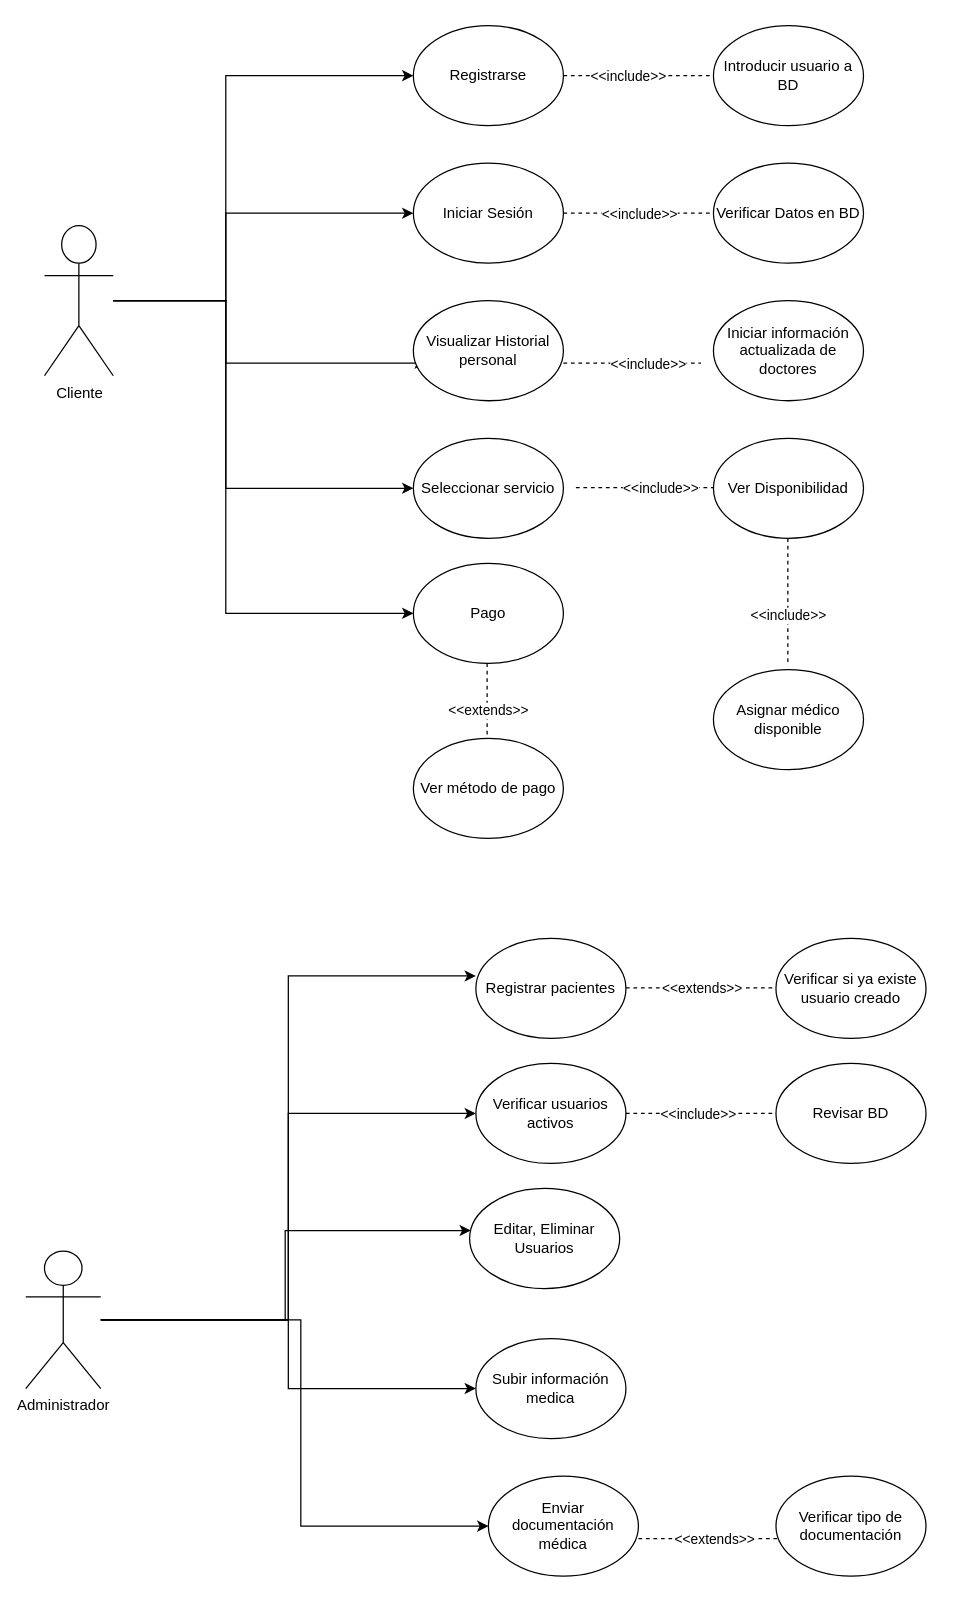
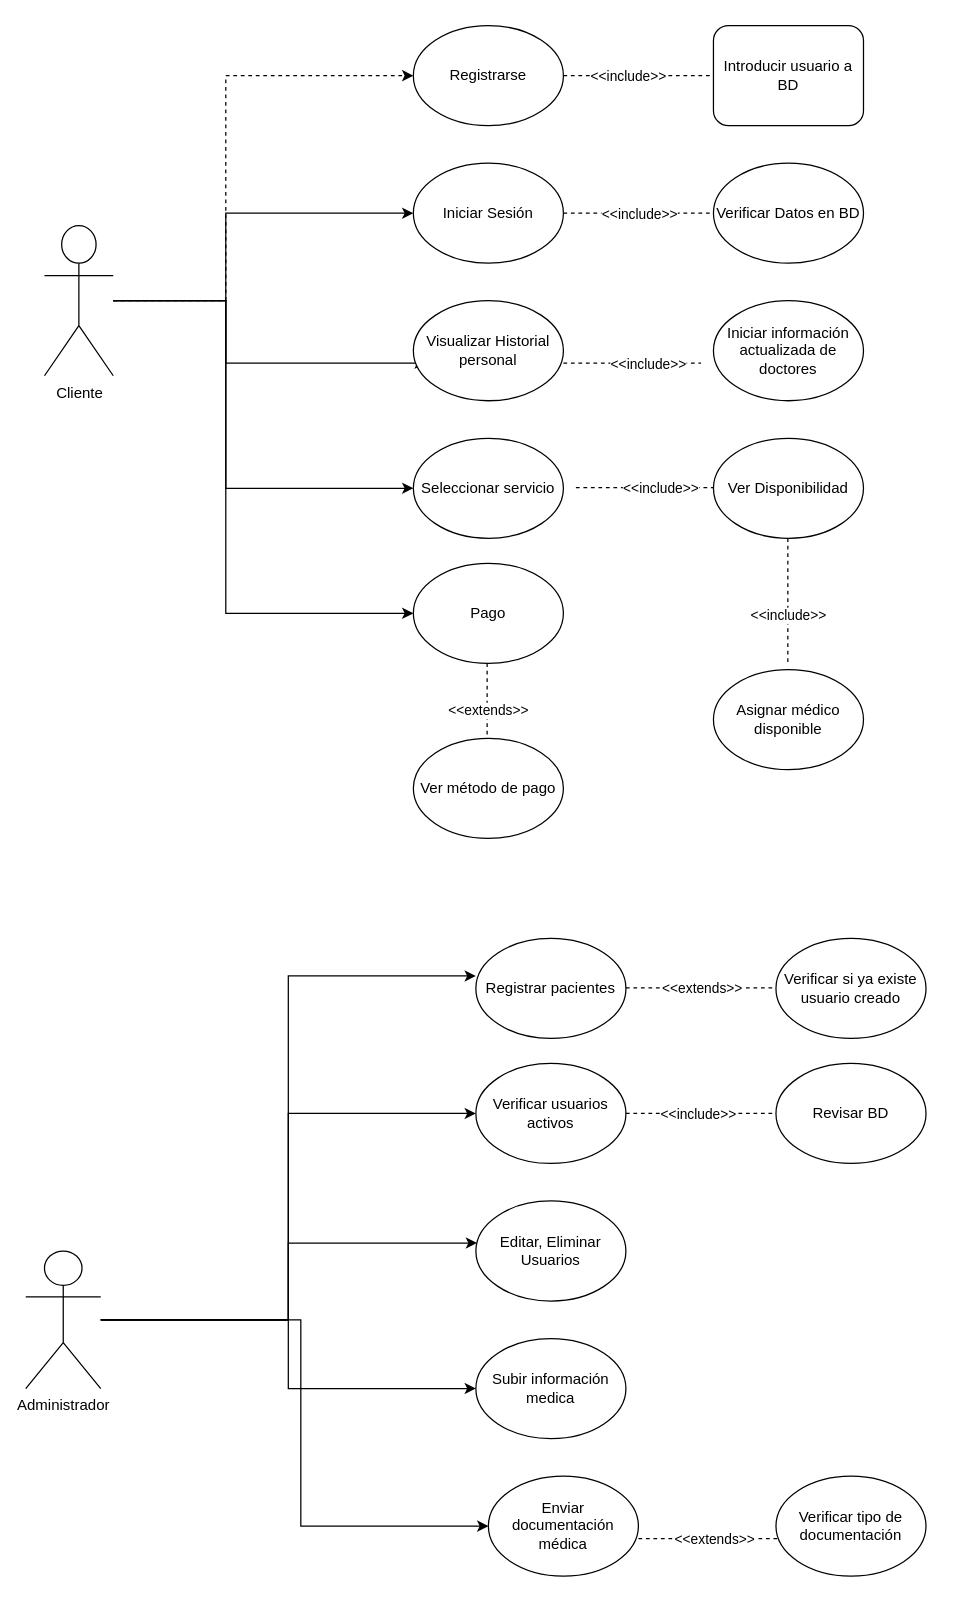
- <mxCell id="2" style="edgeStyle=orthogonalEdgeStyle;rounded=0;orthogonalLoop=1;jettySize=auto;html=1;entryX=0;entryY=0.5;entryDx=0;entryDy=0;" edge="1" parent="1" source="7" target="8"><mxGeometry relative="1" as="geometry"><Array as="points"><mxPoint x="180" y="240" /><mxPoint x="180" y="60" /></Array></mxGeometry></mxCell>
+ <mxCell id="2" style="edgeStyle=orthogonalEdgeStyle;rounded=0;orthogonalLoop=1;jettySize=auto;html=1;entryX=0;entryY=0.5;entryDx=0;entryDy=0;dashed=1;" edge="1" parent="1" source="7" target="8"><mxGeometry relative="1" as="geometry"><Array as="points"><mxPoint x="180" y="240" /><mxPoint x="180" y="60" /></Array></mxGeometry></mxCell>
- <mxCell id="14" value="Introducir usuario a BD" style="ellipse;whiteSpace=wrap;html=1;" vertex="1" parent="1"><mxGeometry x="570" y="20" width="120" height="80" as="geometry" /></mxCell>
+ <mxCell id="14" value="Introducir usuario a BD" style="whiteSpace=wrap;html=1;rounded=1;" vertex="1" parent="1"><mxGeometry x="570" y="20" width="120" height="80" as="geometry" /></mxCell>
- <mxCell id="28" value="Editar, Eliminar Usuarios" style="ellipse;whiteSpace=wrap;html=1;" vertex="1" parent="1"><mxGeometry x="375" y="950" width="120" height="80" as="geometry" /></mxCell>
+ <mxCell id="28" value="Editar, Eliminar Usuarios" style="ellipse;whiteSpace=wrap;html=1;" vertex="1" parent="1"><mxGeometry x="380" y="960" width="120" height="80" as="geometry" /></mxCell>
